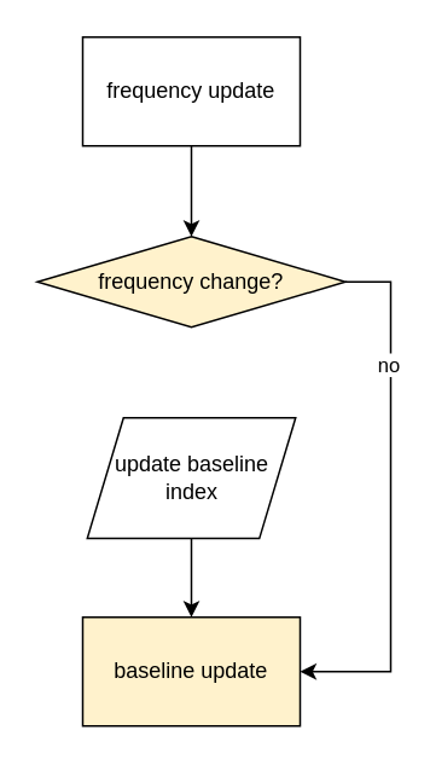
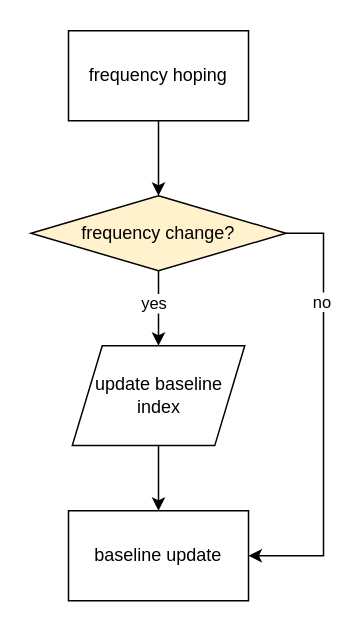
- <mxCell id="3" value="frequency update" style="rounded=0;whiteSpace=wrap;html=1;" vertex="1" parent="1"><mxGeometry x="45" y="20" width="120" height="60" as="geometry" /></mxCell>
+ <mxCell id="3" value="frequency hoping" style="rounded=0;whiteSpace=wrap;html=1;" vertex="1" parent="1"><mxGeometry x="45" y="20" width="120" height="60" as="geometry" /></mxCell>
+ <mxCell id="4" value="" style="edgeStyle=orthogonalEdgeStyle;rounded=0;orthogonalLoop=1;jettySize=auto;html=1;" edge="1" parent="1" source="8" target="10"><mxGeometry relative="1" as="geometry" /></mxCell>
+ <mxCell id="5" value="yes" style="edgeLabel;html=1;align=center;verticalAlign=middle;resizable=0;points=[];" vertex="1" connectable="0" parent="4"><mxGeometry x="-0.16" y="-4" relative="1" as="geometry"><mxPoint as="offset" /></mxGeometry></mxCell>
- <mxCell id="11" value="baseline update" style="rounded=0;whiteSpace=wrap;html=1;fillColor=#fff2cc;" vertex="1" parent="1"><mxGeometry x="45" y="340" width="120" height="60" as="geometry" /></mxCell>
+ <mxCell id="11" value="baseline update" style="rounded=0;whiteSpace=wrap;html=1;" vertex="1" parent="1"><mxGeometry x="45" y="340" width="120" height="60" as="geometry" /></mxCell>
